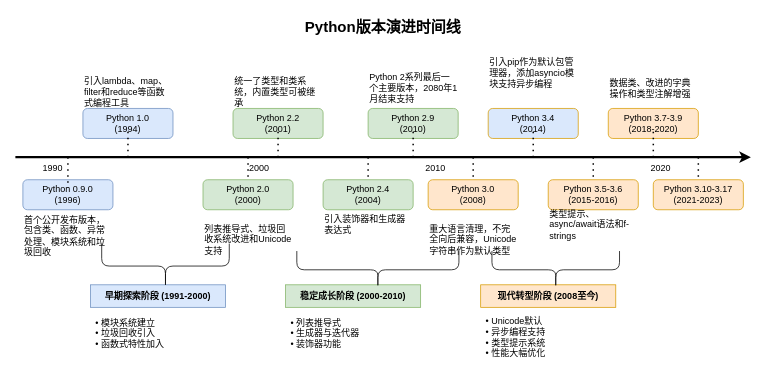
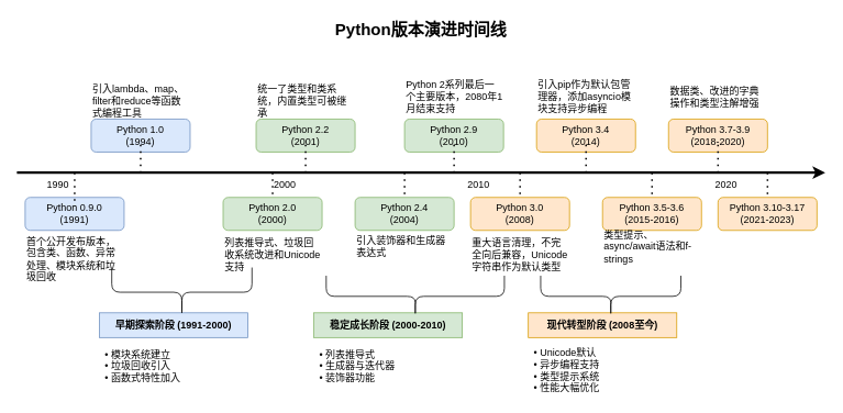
- <mxCell id="19" value="引入pip作为默认包管理器，添加asyncio模块支持异步编程" style="text;html=1;strokeColor=none;fillColor=none;align=left;verticalAlign=middle;whiteSpace=wrap;rounded=0;" parent="1" vertex="1"><mxGeometry x="650" y="72" width="120" height="50" as="geometry" /></mxCell>
+ <mxCell id="19" value="引入pip作为默认包管理器，添加asyncio模块支持异步编程" style="text;html=1;strokeColor=none;fillColor=none;align=left;verticalAlign=middle;whiteSpace=wrap;rounded=0;" parent="1" vertex="1"><mxGeometry x="650" y="92" width="120" height="50" as="geometry" /></mxCell>
- <mxCell id="18" value="Python 3.4&lt;br&gt;(2014)" style="rounded=1;whiteSpace=wrap;html=1;fillColor=#dae8fc;strokeColor=#d79b00;" parent="1" vertex="1"><mxGeometry x="650" y="144" width="120" height="40" as="geometry" /></mxCell>
+ <mxCell id="18" value="Python 3.4&lt;br&gt;(2014)" style="rounded=1;whiteSpace=wrap;html=1;fillColor=#ffe6cc;strokeColor=#d79b00;" parent="1" vertex="1"><mxGeometry x="650" y="144" width="120" height="40" as="geometry" /></mxCell>
- <mxCell id="4" value="Python 0.9.0&lt;br&gt;(1996)" style="rounded=1;whiteSpace=wrap;html=1;fillColor=#dae8fc;strokeColor=#6c8ebf;" parent="1" vertex="1"><mxGeometry x="30" y="239" width="120" height="40" as="geometry" /></mxCell>
+ <mxCell id="4" value="Python 0.9.0&lt;br&gt;(1991)" style="rounded=1;whiteSpace=wrap;html=1;fillColor=#dae8fc;strokeColor=#6c8ebf;" parent="1" vertex="1"><mxGeometry x="30" y="239" width="120" height="40" as="geometry" /></mxCell>
- <mxCell id="9" value="列表推导式、垃圾回收系统改进和Unicode支持" style="text;html=1;strokeColor=none;fillColor=none;align=left;verticalAlign=middle;whiteSpace=wrap;rounded=0;" parent="1" vertex="1"><mxGeometry x="270" y="289" width="120" height="60" as="geometry" /></mxCell>
+ <mxCell id="9" value="列表推导式、垃圾回收系统改进和Unicode支持" style="text;html=1;strokeColor=none;fillColor=none;align=left;verticalAlign=middle;whiteSpace=wrap;rounded=0;" parent="1" vertex="1"><mxGeometry x="270" y="279" width="120" height="60" as="geometry" /></mxCell>
- <mxCell id="17" value="重大语言清理，不完全向后兼容，Unicode字符串作为默认类型" style="text;html=1;strokeColor=none;fillColor=none;align=left;verticalAlign=middle;whiteSpace=wrap;rounded=0;" parent="1" vertex="1"><mxGeometry x="570" y="289" width="120" height="60" as="geometry" /></mxCell>
+ <mxCell id="17" value="重大语言清理，不完全向后兼容，Unicode字符串作为默认类型" style="text;html=1;strokeColor=none;fillColor=none;align=left;verticalAlign=middle;whiteSpace=wrap;rounded=0;" parent="1" vertex="1"><mxGeometry x="570" y="279" width="120" height="60" as="geometry" /></mxCell>
